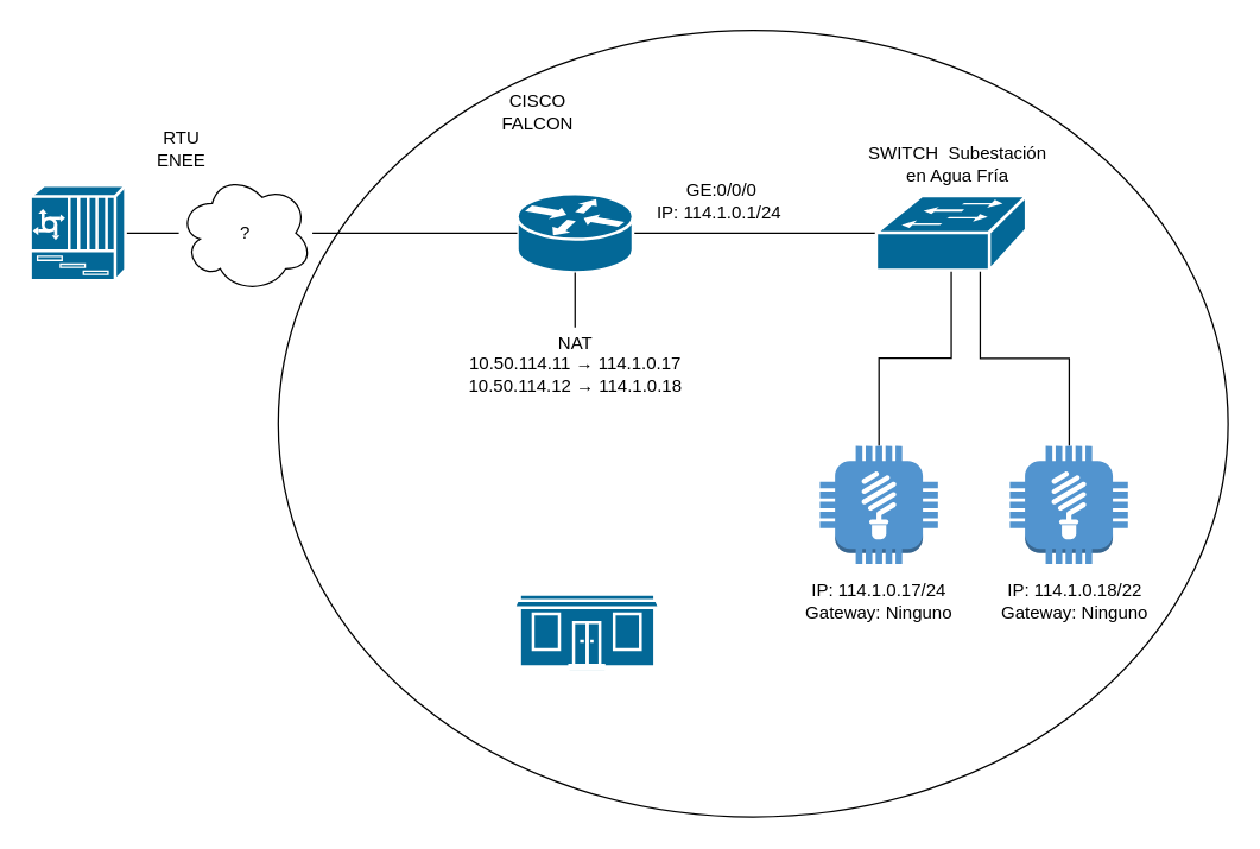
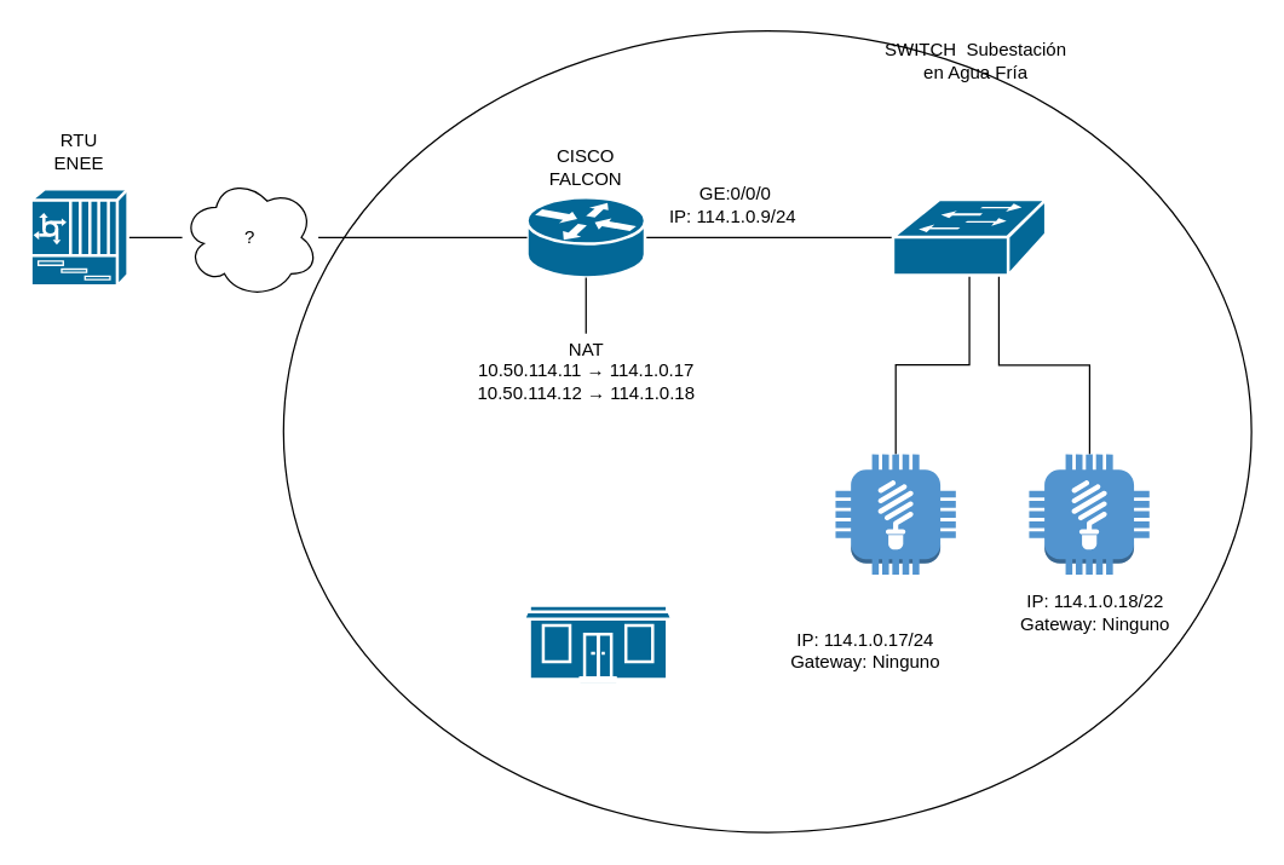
- <mxCell id="6" value="CISCO FALCON" style="text;html=1;strokeColor=none;fillColor=none;align=center;verticalAlign=middle;whiteSpace=wrap;rounded=0;" vertex="1" parent="1"><mxGeometry x="342" y="65" width="40" height="20" as="geometry" /></mxCell>
+ <mxCell id="6" value="CISCO FALCON" style="text;html=1;strokeColor=none;fillColor=none;align=center;verticalAlign=middle;whiteSpace=wrap;rounded=0;" vertex="1" parent="1"><mxGeometry x="367" y="100" width="40" height="20" as="geometry" /></mxCell>
- <mxCell id="19" value="RTU ENEE" style="text;html=1;strokeColor=none;fillColor=none;align=center;verticalAlign=middle;whiteSpace=wrap;rounded=0;" vertex="1" parent="1"><mxGeometry x="102" y="90" width="40" height="20" as="geometry" /></mxCell>
+ <mxCell id="19" value="RTU ENEE" style="text;html=1;strokeColor=none;fillColor=none;align=center;verticalAlign=middle;whiteSpace=wrap;rounded=0;" vertex="1" parent="1"><mxGeometry x="32" y="90" width="40" height="20" as="geometry" /></mxCell>
- <mxCell id="13" value="SWITCH&amp;nbsp; Subestación en Agua Fría" style="text;html=1;strokeColor=none;fillColor=none;align=center;verticalAlign=middle;whiteSpace=wrap;rounded=0;" vertex="1" parent="1"><mxGeometry x="580" y="100" width="130" height="20" as="geometry" /></mxCell>
+ <mxCell id="13" value="SWITCH&amp;nbsp; Subestación en Agua Fría" style="text;html=1;strokeColor=none;fillColor=none;align=center;verticalAlign=middle;whiteSpace=wrap;rounded=0;" vertex="1" parent="1"><mxGeometry x="580" y="30" width="130" height="20" as="geometry" /></mxCell>
- <mxCell id="7" value="GE:0/0/0&lt;br&gt;IP: 114.1.0.1/24&amp;nbsp;" style="text;html=1;strokeColor=none;fillColor=none;align=center;verticalAlign=middle;whiteSpace=wrap;rounded=0;" vertex="1" parent="1"><mxGeometry x="420" y="120" width="132" height="29" as="geometry" /></mxCell>
+ <mxCell id="7" value="GE:0/0/0&lt;br&gt;IP: 114.1.0.9/24&amp;nbsp;" style="text;html=1;strokeColor=none;fillColor=none;align=center;verticalAlign=middle;whiteSpace=wrap;rounded=0;" vertex="1" parent="1"><mxGeometry x="420" y="120" width="132" height="29" as="geometry" /></mxCell>
- <mxCell id="16" value="IP: 114.1.0.17/24&lt;br&gt;Gateway: Ninguno" style="text;html=1;strokeColor=none;fillColor=none;align=center;verticalAlign=middle;whiteSpace=wrap;rounded=0;" vertex="1" parent="1"><mxGeometry x="525.75" y="390" width="132" height="29" as="geometry" /></mxCell>
+ <mxCell id="16" value="IP: 114.1.0.17/24&lt;br&gt;Gateway: Ninguno" style="text;html=1;strokeColor=none;fillColor=none;align=center;verticalAlign=middle;whiteSpace=wrap;rounded=0;" vertex="1" parent="1"><mxGeometry x="505.75" y="415" width="132" height="29" as="geometry" /></mxCell>
